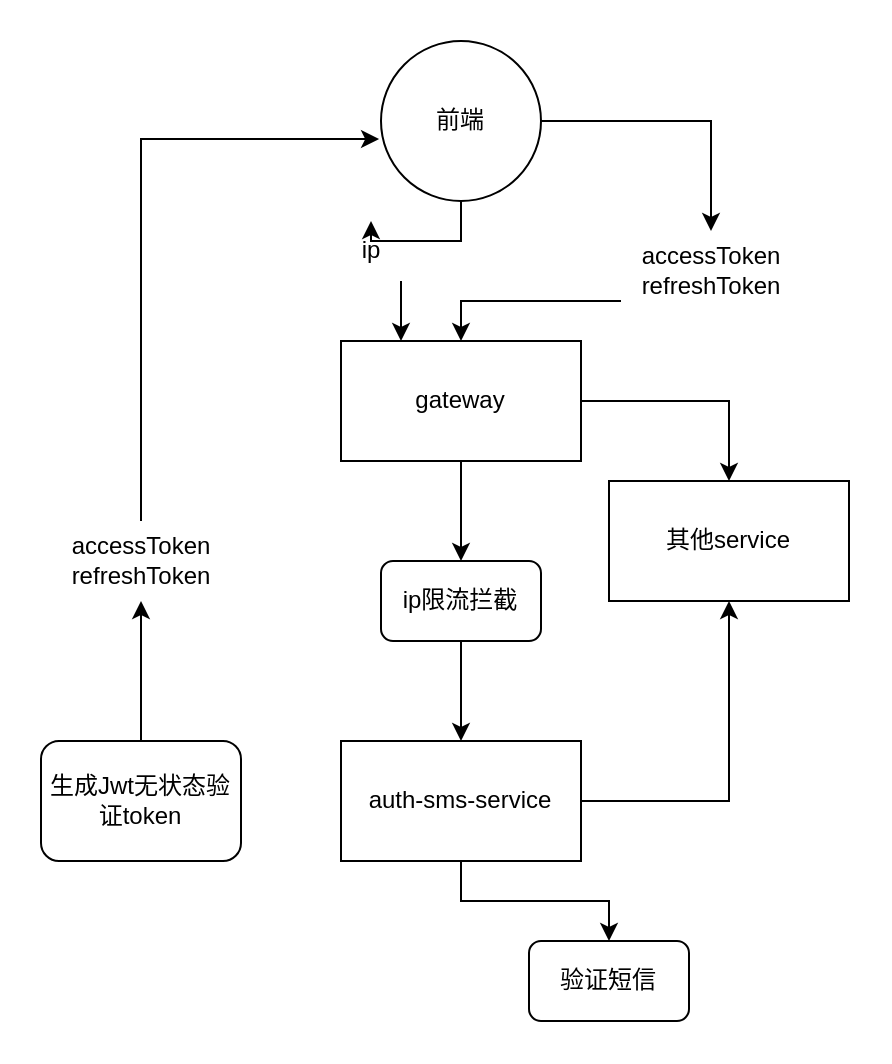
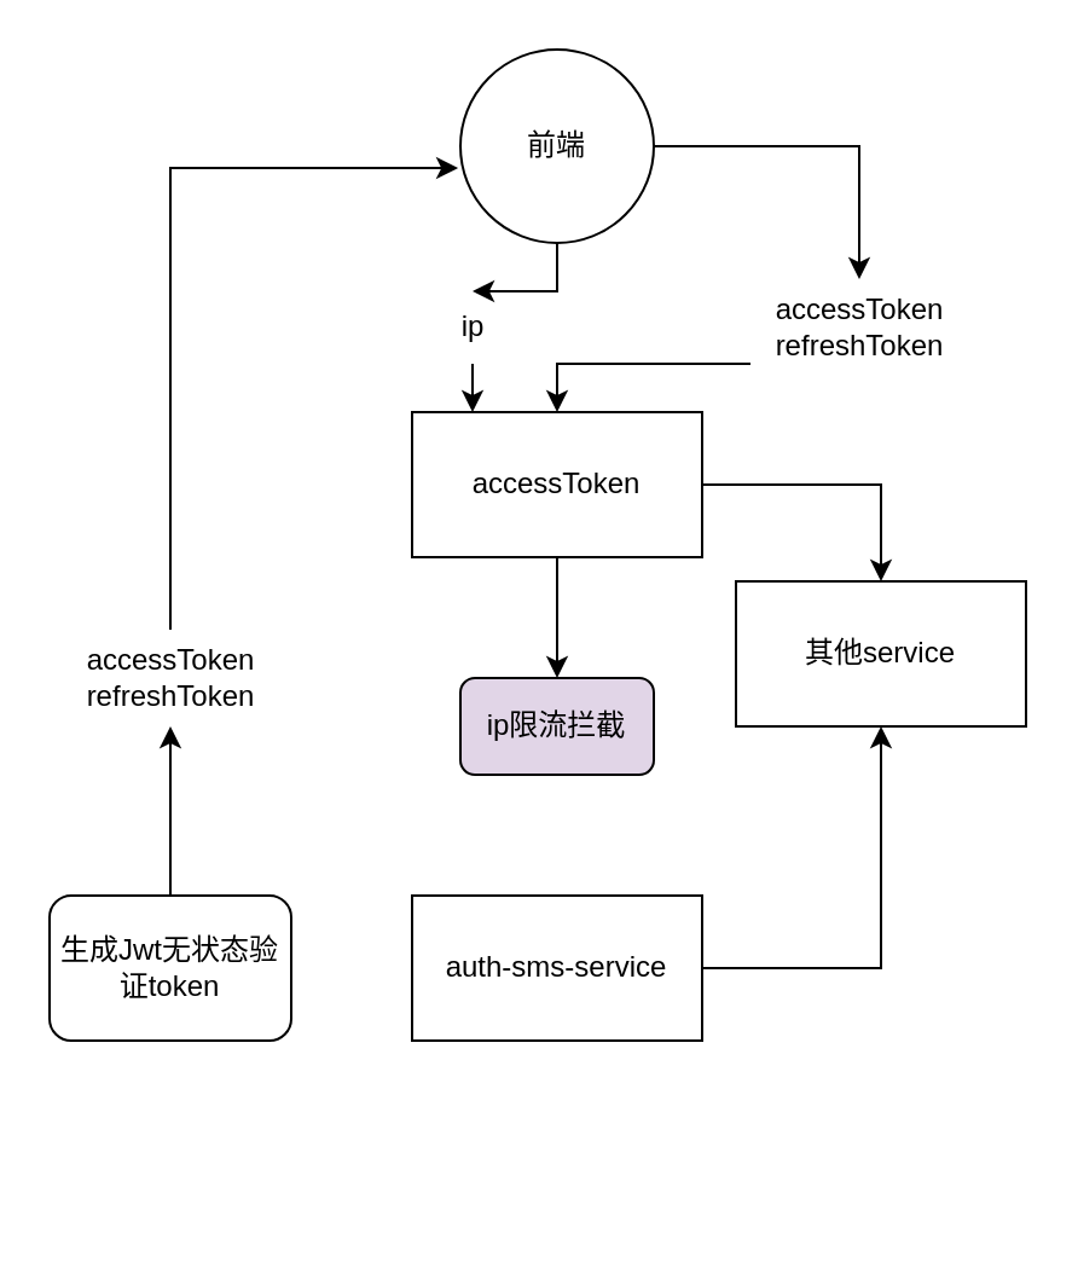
- <mxCell id="20" value="ip" style="text;html=1;align=center;verticalAlign=middle;resizable=0;points=[];autosize=1;strokeColor=none;fillColor=none;" vertex="1" parent="1"><mxGeometry x="170" y="110" width="30" height="30" as="geometry" /></mxCell>
+ <mxCell id="20" value="ip" style="text;html=1;align=center;verticalAlign=middle;resizable=0;points=[];autosize=1;strokeColor=none;fillColor=none;" vertex="1" parent="1"><mxGeometry x="180" y="120" width="30" height="30" as="geometry" /></mxCell>
- <mxCell id="10" value="gateway" style="whiteSpace=wrap;html=1;" vertex="1" parent="1"><mxGeometry x="170" y="170" width="120" height="60" as="geometry" /></mxCell>
+ <mxCell id="10" value="accessToken" style="whiteSpace=wrap;html=1;" vertex="1" parent="1"><mxGeometry x="170" y="170" width="120" height="60" as="geometry" /></mxCell>
- <mxCell id="7" value="ip限流拦截" style="rounded=1;whiteSpace=wrap;html=1;" vertex="1" parent="1"><mxGeometry x="190" y="280" width="80" height="40" as="geometry" /></mxCell>
+ <mxCell id="7" value="ip限流拦截" style="rounded=1;whiteSpace=wrap;html=1;fillColor=#e1d5e7;" vertex="1" parent="1"><mxGeometry x="190" y="280" width="80" height="40" as="geometry" /></mxCell>
- <mxCell id="6" value="" style="edgeStyle=orthogonalEdgeStyle;rounded=0;orthogonalLoop=1;jettySize=auto;html=1;" edge="1" parent="1" source="7" target="4"><mxGeometry relative="1" as="geometry" /></mxCell>
- <mxCell id="2" style="edgeStyle=orthogonalEdgeStyle;rounded=0;orthogonalLoop=1;jettySize=auto;html=1;entryX=0.5;entryY=0;entryDx=0;entryDy=0;" edge="1" parent="1" source="4" target="5"><mxGeometry relative="1" as="geometry" /></mxCell>
- <mxCell id="5" value="验证短信" style="rounded=1;whiteSpace=wrap;html=1;" vertex="1" parent="1"><mxGeometry x="264" y="470" width="80" height="40" as="geometry" /></mxCell>
